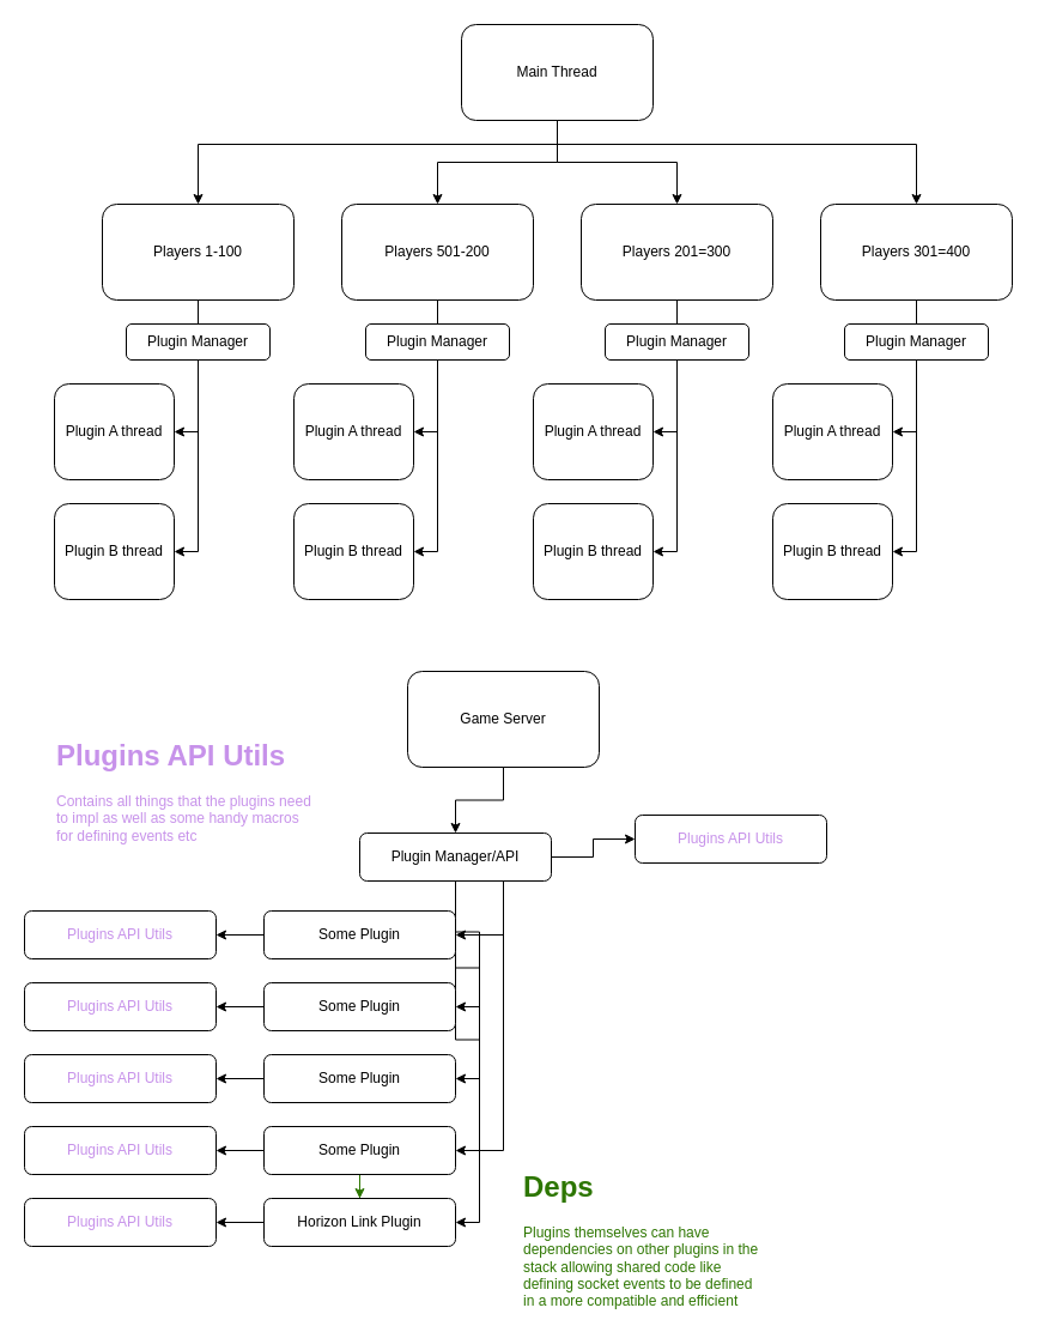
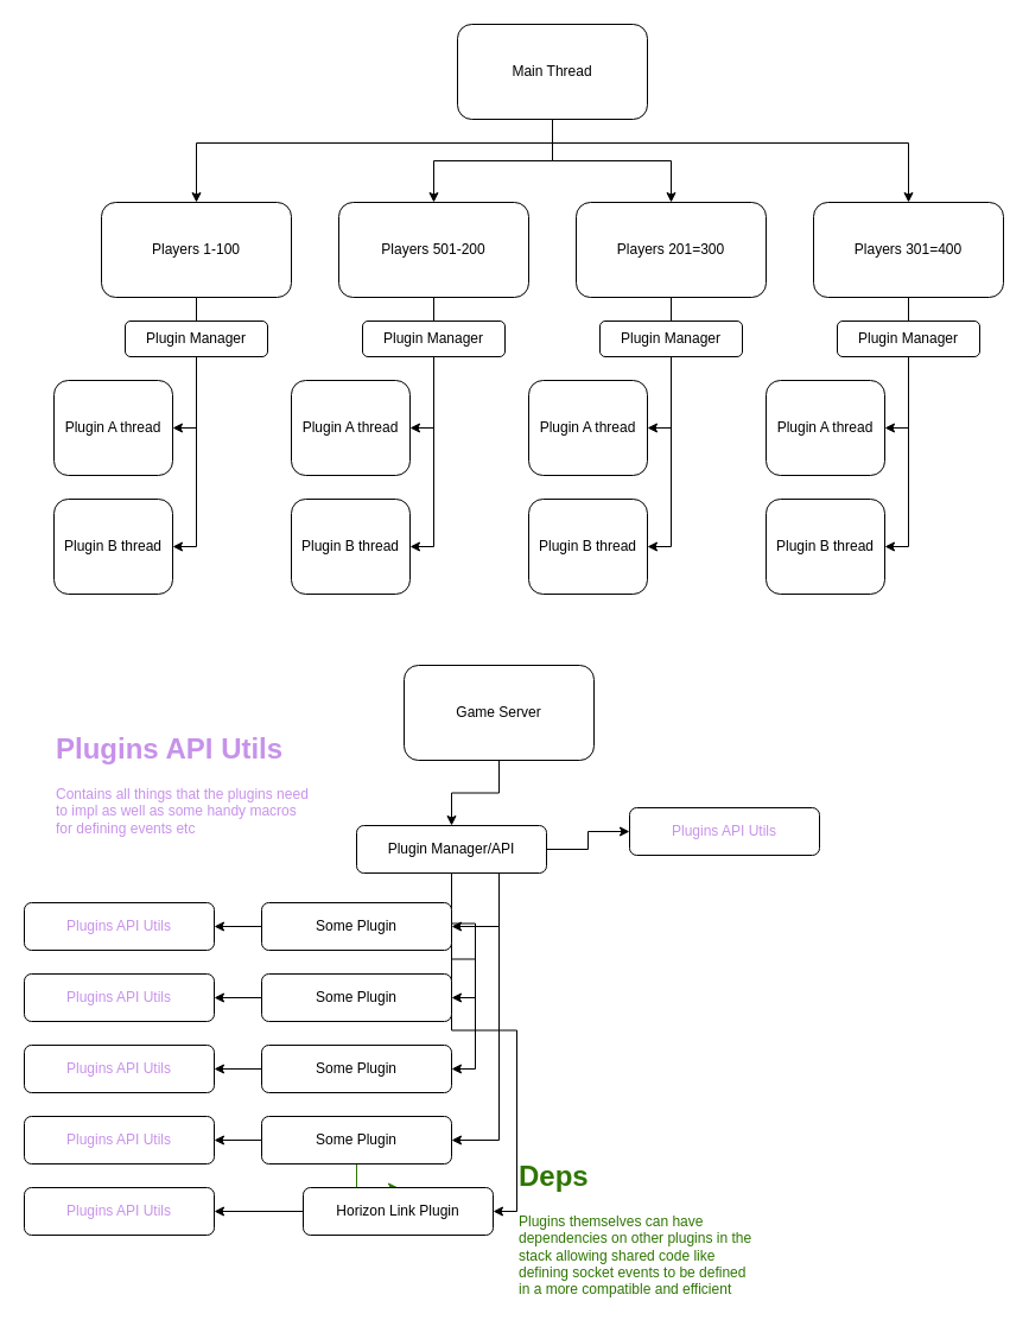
- <mxCell id="55" value="Horizon Link Plugin" style="rounded=1;whiteSpace=wrap;html=1;" parent="1" vertex="1"><mxGeometry x="220" y="1000" width="160" height="40" as="geometry" /></mxCell>
+ <mxCell id="55" value="Horizon Link Plugin" style="rounded=1;whiteSpace=wrap;html=1;" parent="1" vertex="1"><mxGeometry x="255" y="1000" width="160" height="40" as="geometry" /></mxCell>
